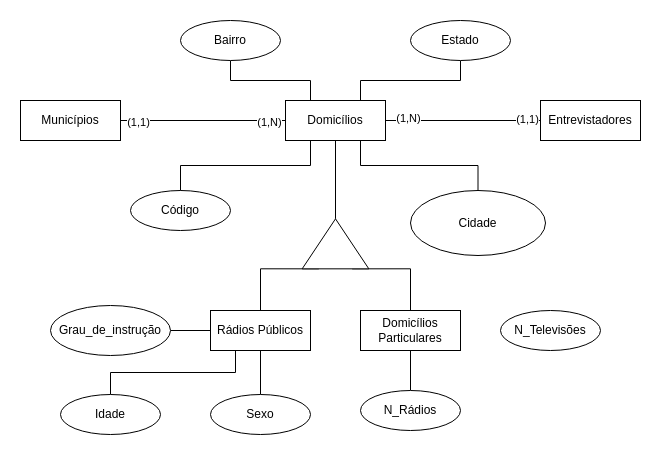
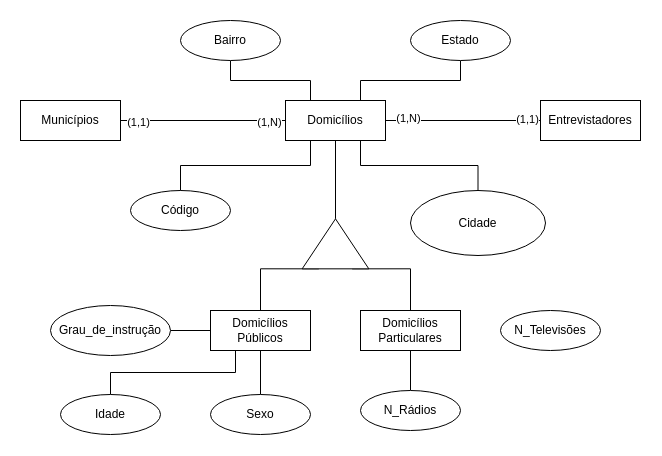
- <mxCell id="19" value="Rádios Públicos" style="whiteSpace=wrap;html=1;align=center;" vertex="1" parent="1"><mxGeometry x="210" y="310" width="100" height="40" as="geometry" /></mxCell>
+ <mxCell id="19" value="Domicílios Públicos" style="whiteSpace=wrap;html=1;align=center;" vertex="1" parent="1"><mxGeometry x="210" y="310" width="100" height="40" as="geometry" /></mxCell>
